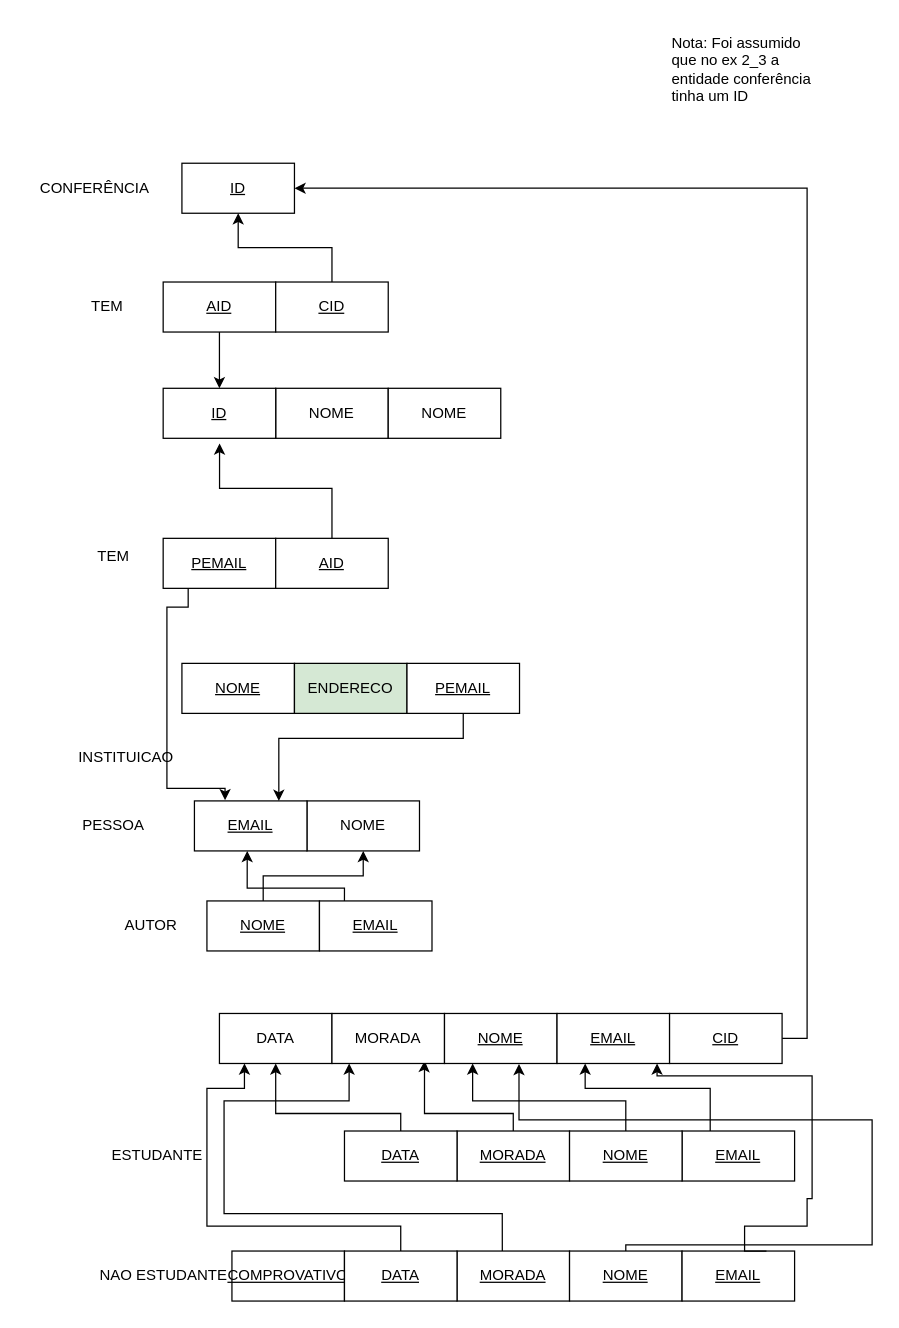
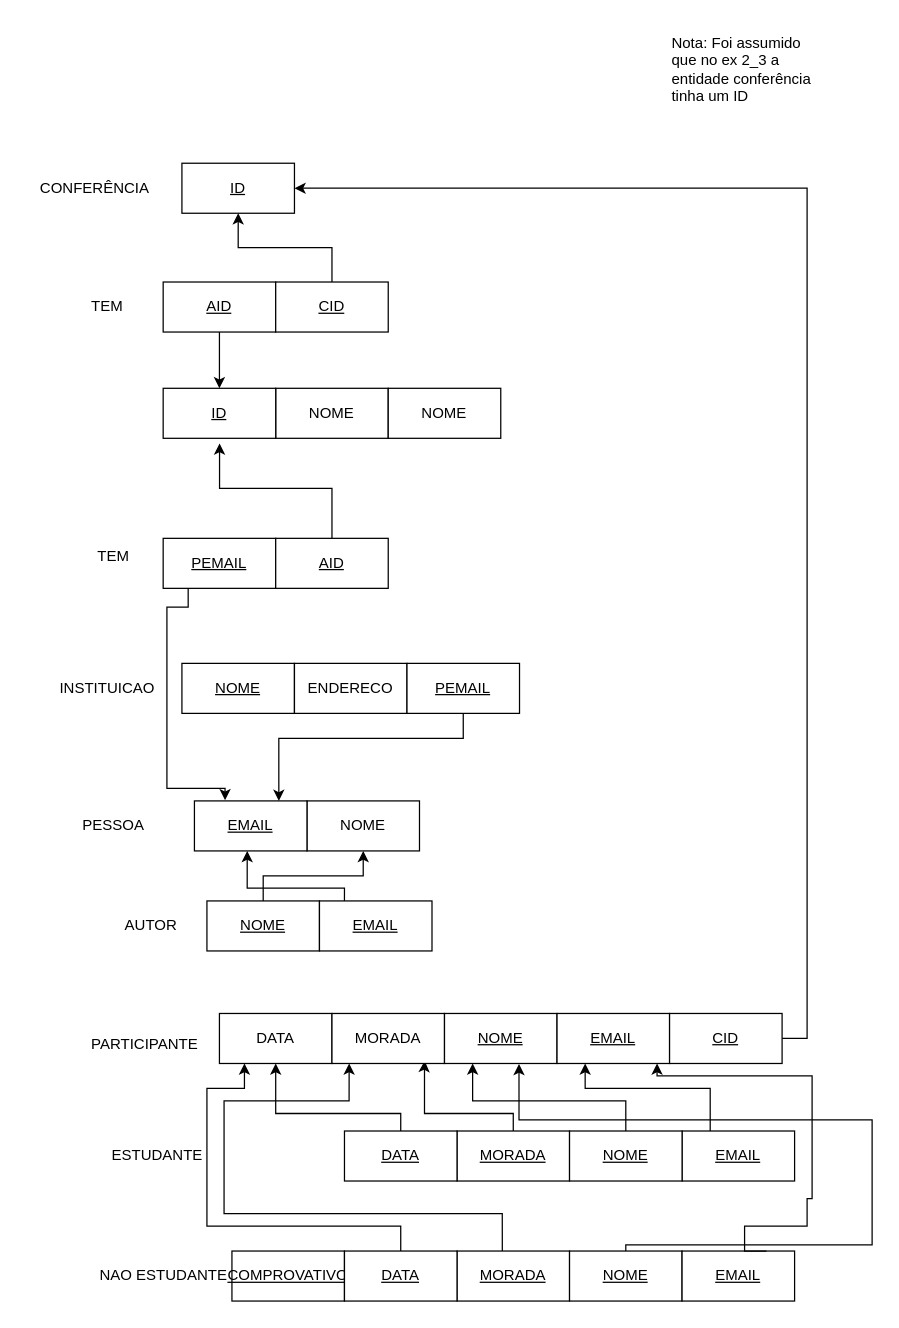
- <mxCell id="22" value="ENDERECO" style="rounded=0;whiteSpace=wrap;html=1;fillColor=#d5e8d4;" vertex="1" parent="1"><mxGeometry x="235" y="530" width="90" height="40" as="geometry" /></mxCell>
+ <mxCell id="22" value="ENDERECO" style="rounded=0;whiteSpace=wrap;html=1;" vertex="1" parent="1"><mxGeometry x="235" y="530" width="90" height="40" as="geometry" /></mxCell>
- <mxCell id="20" value="INSTITUICAO" style="text;html=1;align=center;verticalAlign=middle;resizable=0;points=[];autosize=1;strokeColor=none;fillColor=none;" vertex="1" parent="1"><mxGeometry x="55" y="590" width="90" height="30" as="geometry" /></mxCell>
+ <mxCell id="20" value="INSTITUICAO" style="text;html=1;align=center;verticalAlign=middle;resizable=0;points=[];autosize=1;strokeColor=none;fillColor=none;" vertex="1" parent="1"><mxGeometry x="40" y="535" width="90" height="30" as="geometry" /></mxCell>
+ <mxCell id="29" value="PARTICIPANTE" style="text;html=1;align=center;verticalAlign=middle;resizable=0;points=[];autosize=1;strokeColor=none;fillColor=none;" vertex="1" parent="1"><mxGeometry x="60" y="820" width="110" height="30" as="geometry" /></mxCell>
